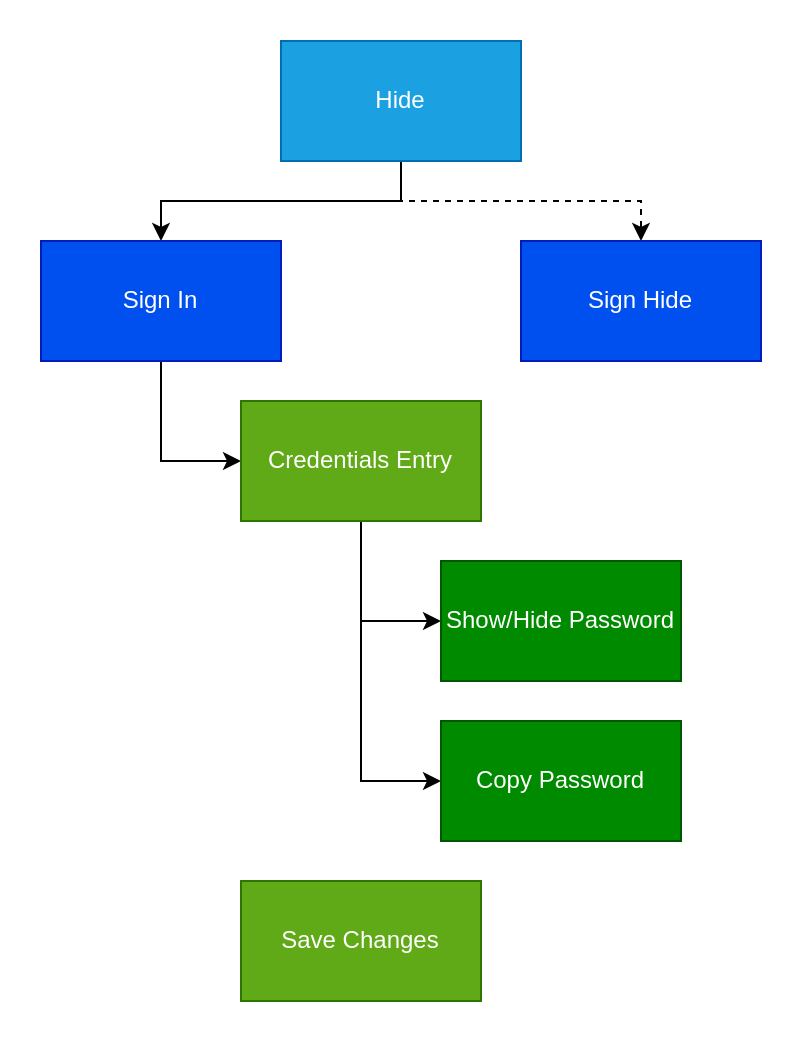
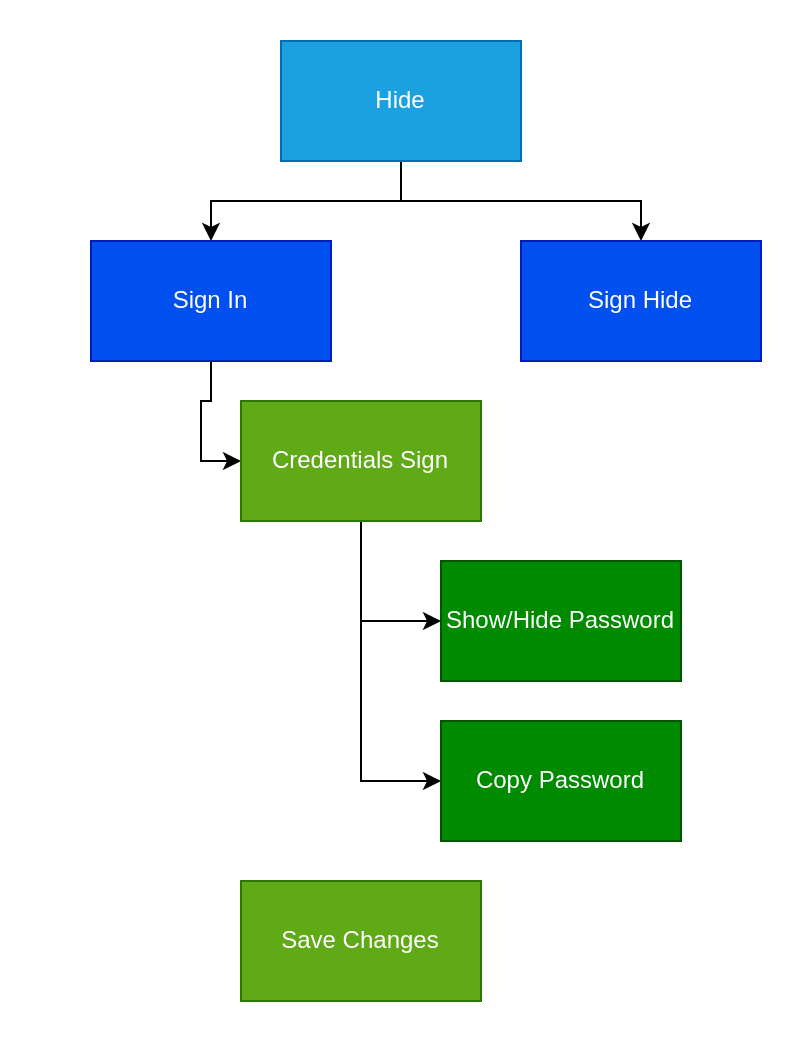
- <mxCell id="3" style="edgeStyle=orthogonalEdgeStyle;rounded=0;orthogonalLoop=1;jettySize=auto;html=1;exitX=0.5;exitY=1;exitDx=0;exitDy=0;entryX=0.5;entryY=0;entryDx=0;entryDy=0;dashed=1;" parent="1" source="4" target="12" edge="1"><mxGeometry relative="1" as="geometry" /></mxCell>
+ <mxCell id="3" style="edgeStyle=orthogonalEdgeStyle;rounded=0;orthogonalLoop=1;jettySize=auto;html=1;exitX=0.5;exitY=1;exitDx=0;exitDy=0;entryX=0.5;entryY=0;entryDx=0;entryDy=0;" parent="1" source="4" target="12" edge="1"><mxGeometry relative="1" as="geometry" /></mxCell>
- <mxCell id="6" value="Sign In" style="rounded=0;whiteSpace=wrap;html=1;fillColor=#0050ef;fontColor=#ffffff;strokeColor=#001DBC;" parent="1" vertex="1"><mxGeometry x="20" y="120" width="120" height="60" as="geometry" /></mxCell>
+ <mxCell id="6" value="Sign In" style="rounded=0;whiteSpace=wrap;html=1;fillColor=#0050ef;fontColor=#ffffff;strokeColor=#001DBC;" parent="1" vertex="1"><mxGeometry x="45" y="120" width="120" height="60" as="geometry" /></mxCell>
- <mxCell id="9" value="Credentials Entry" style="rounded=0;whiteSpace=wrap;html=1;fillColor=#60a917;fontColor=#ffffff;strokeColor=#2D7600;" parent="1" vertex="1"><mxGeometry x="120" y="200" width="120" height="60" as="geometry" /></mxCell>
+ <mxCell id="9" value="Credentials Sign" style="rounded=0;whiteSpace=wrap;html=1;fillColor=#60a917;fontColor=#ffffff;strokeColor=#2D7600;" parent="1" vertex="1"><mxGeometry x="120" y="200" width="120" height="60" as="geometry" /></mxCell>
